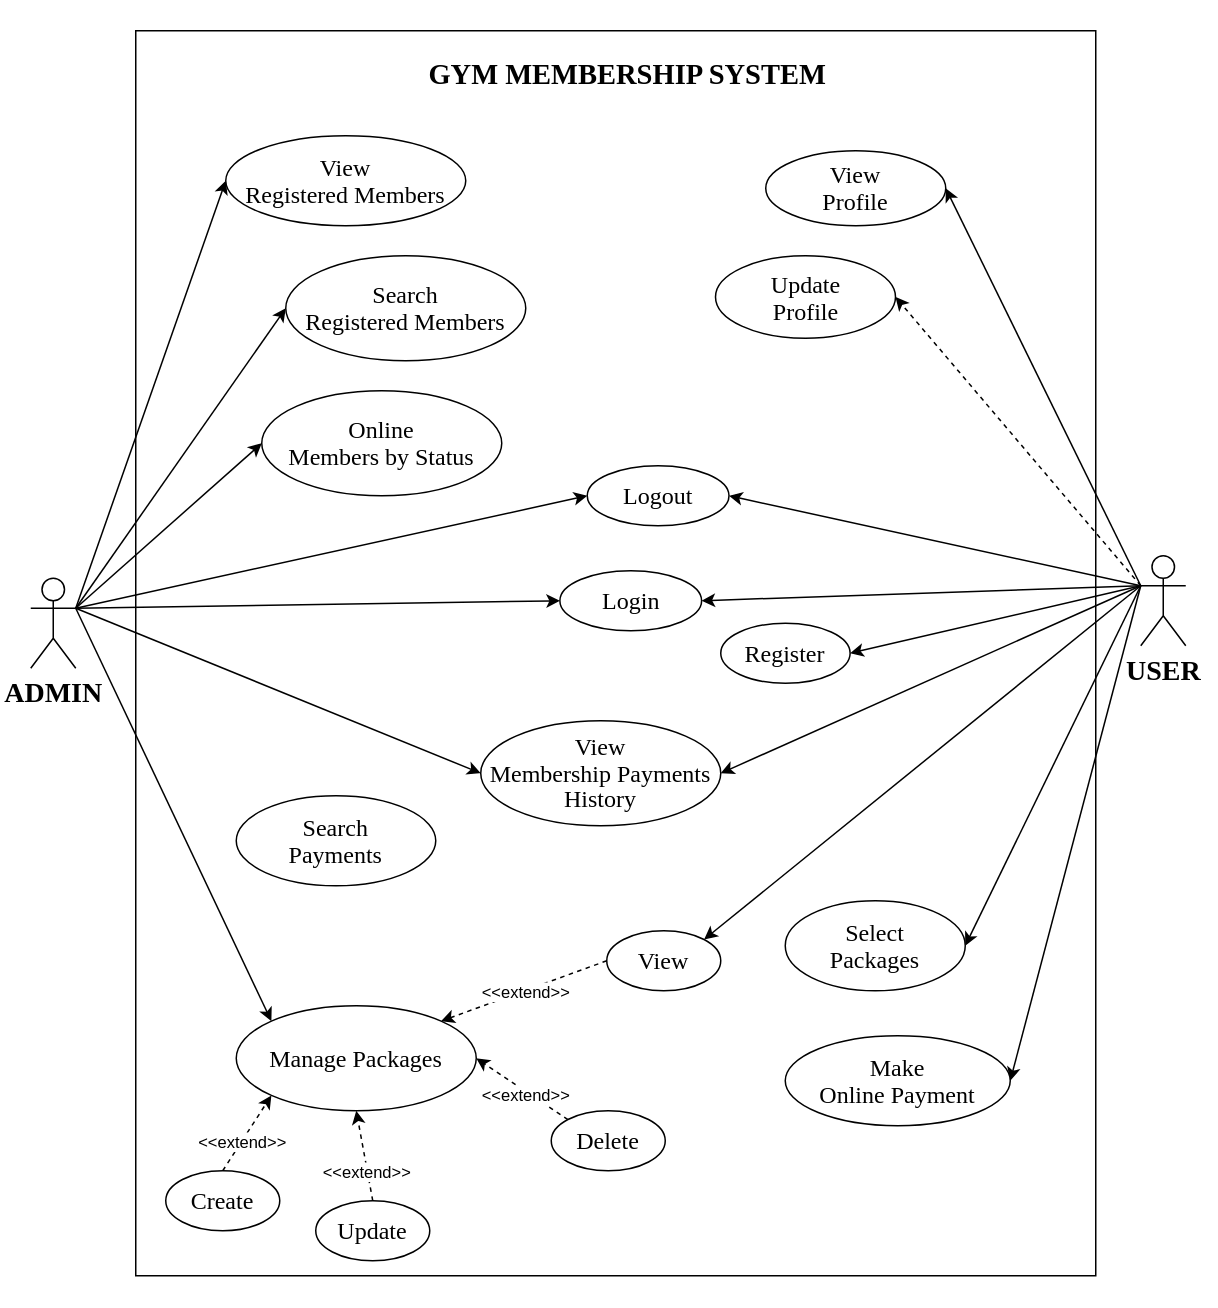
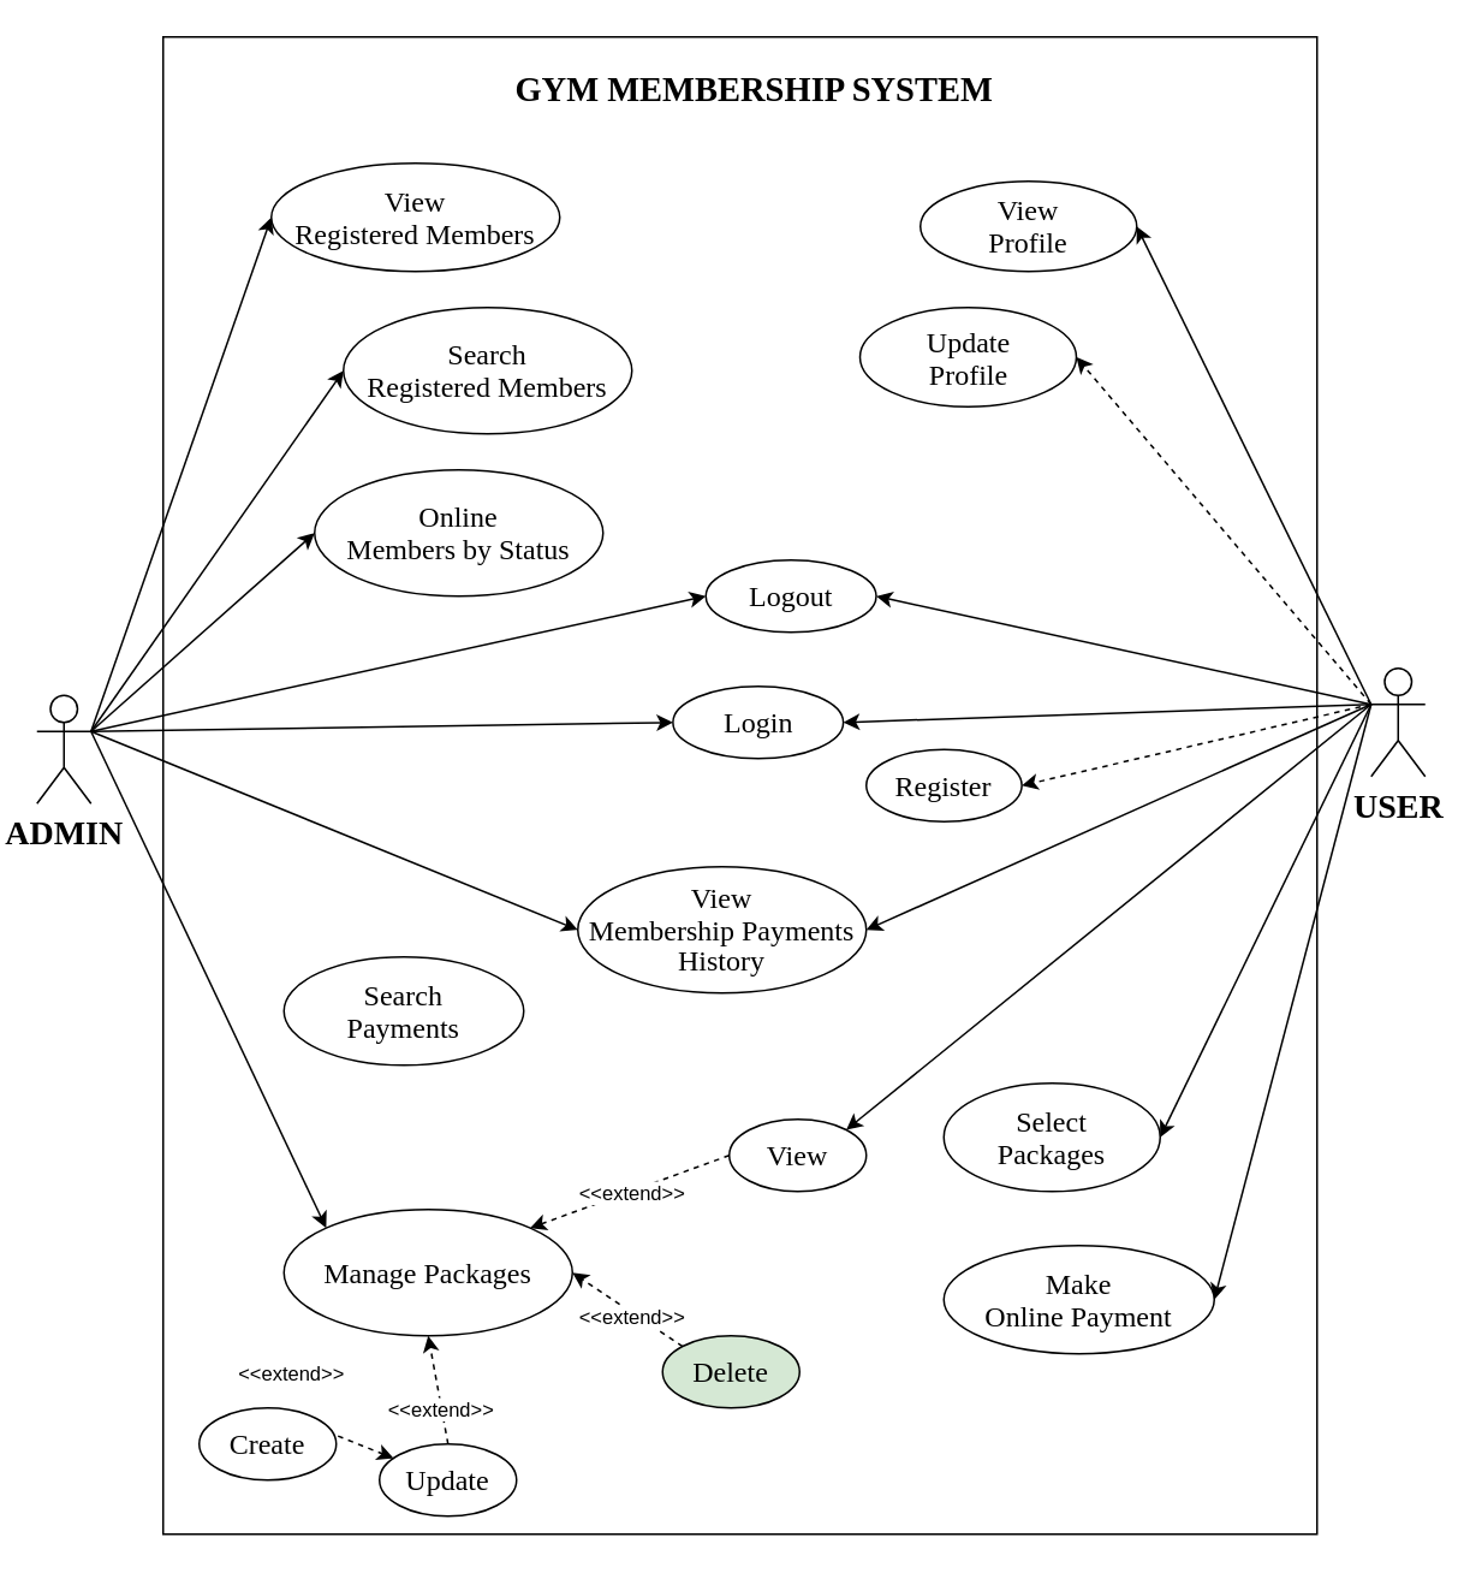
- <mxCell id="18" style="rounded=0;orthogonalLoop=1;jettySize=auto;html=1;exitX=0;exitY=0.333;exitDx=0;exitDy=0;exitPerimeter=0;entryX=1;entryY=0.5;entryDx=0;entryDy=0;" edge="1" parent="1" source="20" target="22"><mxGeometry relative="1" as="geometry" /></mxCell>
+ <mxCell id="18" style="rounded=0;orthogonalLoop=1;jettySize=auto;html=1;exitX=0;exitY=0.333;exitDx=0;exitDy=0;exitPerimeter=0;entryX=1;entryY=0.5;entryDx=0;entryDy=0;dashed=1;" edge="1" parent="1" source="20" target="22"><mxGeometry relative="1" as="geometry" /></mxCell>
- <mxCell id="34" style="rounded=0;orthogonalLoop=1;jettySize=auto;html=1;exitX=0.5;exitY=0;exitDx=0;exitDy=0;entryX=0;entryY=1;entryDx=0;entryDy=0;dashed=1;" edge="1" parent="1" source="35" target="28"><mxGeometry relative="1" as="geometry" /></mxCell>
+ <mxCell id="34" style="rounded=0;orthogonalLoop=1;jettySize=auto;html=1;exitX=0.5;exitY=0;exitDx=0;exitDy=0;dashed=1;" edge="1" parent="1" source="35" target="37"><mxGeometry relative="1" as="geometry" /></mxCell>
- <mxCell id="43" value="&lt;font face=&quot;Times New Roman, serif&quot;&gt;&lt;span style=&quot;font-size: 16px;&quot;&gt;Delete&lt;/span&gt;&lt;/font&gt;" style="ellipse;whiteSpace=wrap;html=1;" vertex="1" parent="1"><mxGeometry x="367" y="740" width="76" height="40" as="geometry" /></mxCell>
+ <mxCell id="43" value="&lt;font face=&quot;Times New Roman, serif&quot;&gt;&lt;span style=&quot;font-size: 16px;&quot;&gt;Delete&lt;/span&gt;&lt;/font&gt;" style="ellipse;whiteSpace=wrap;html=1;fillColor=#d5e8d4;" vertex="1" parent="1"><mxGeometry x="367" y="740" width="76" height="40" as="geometry" /></mxCell>
